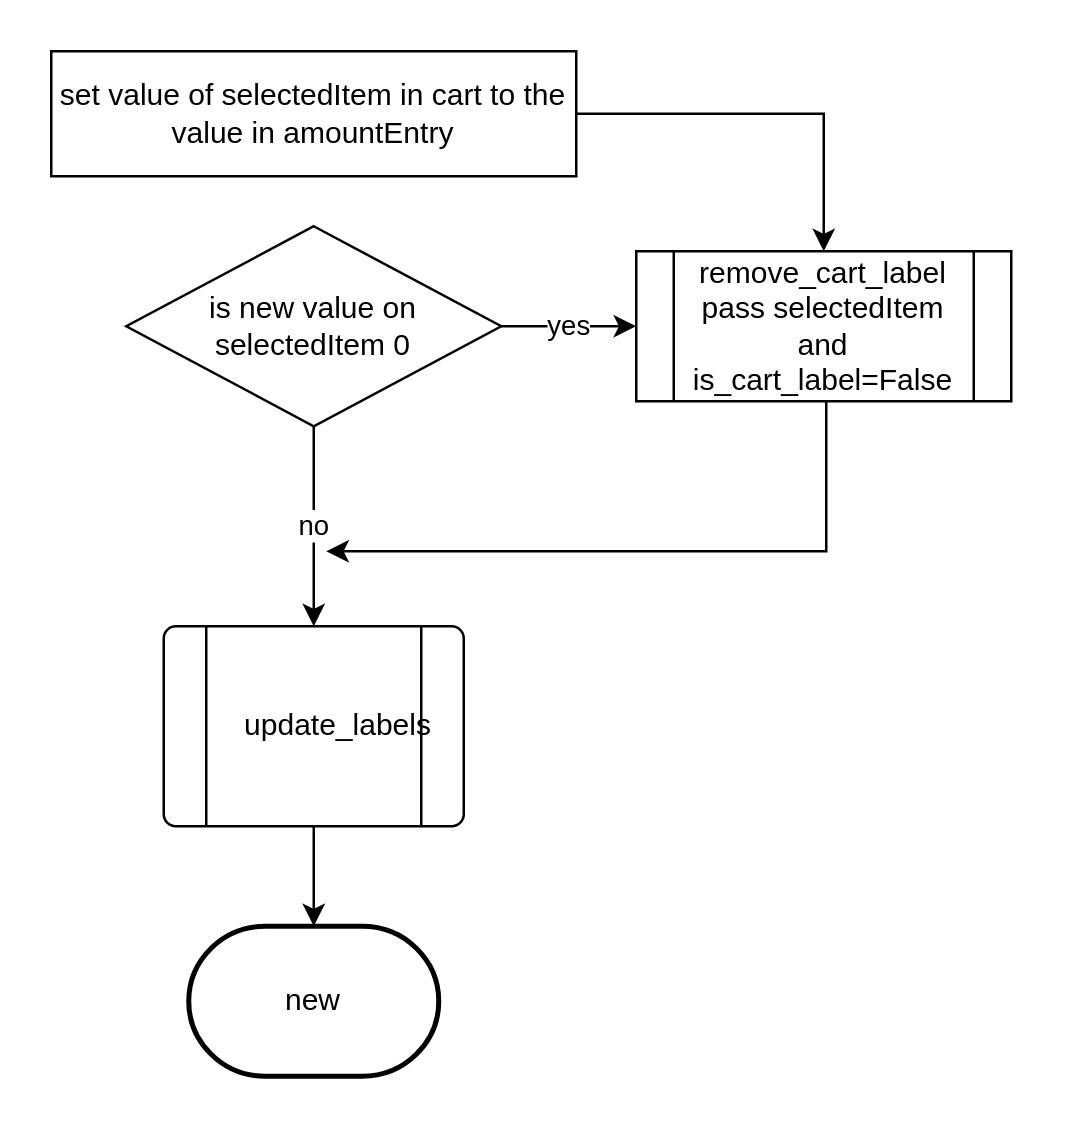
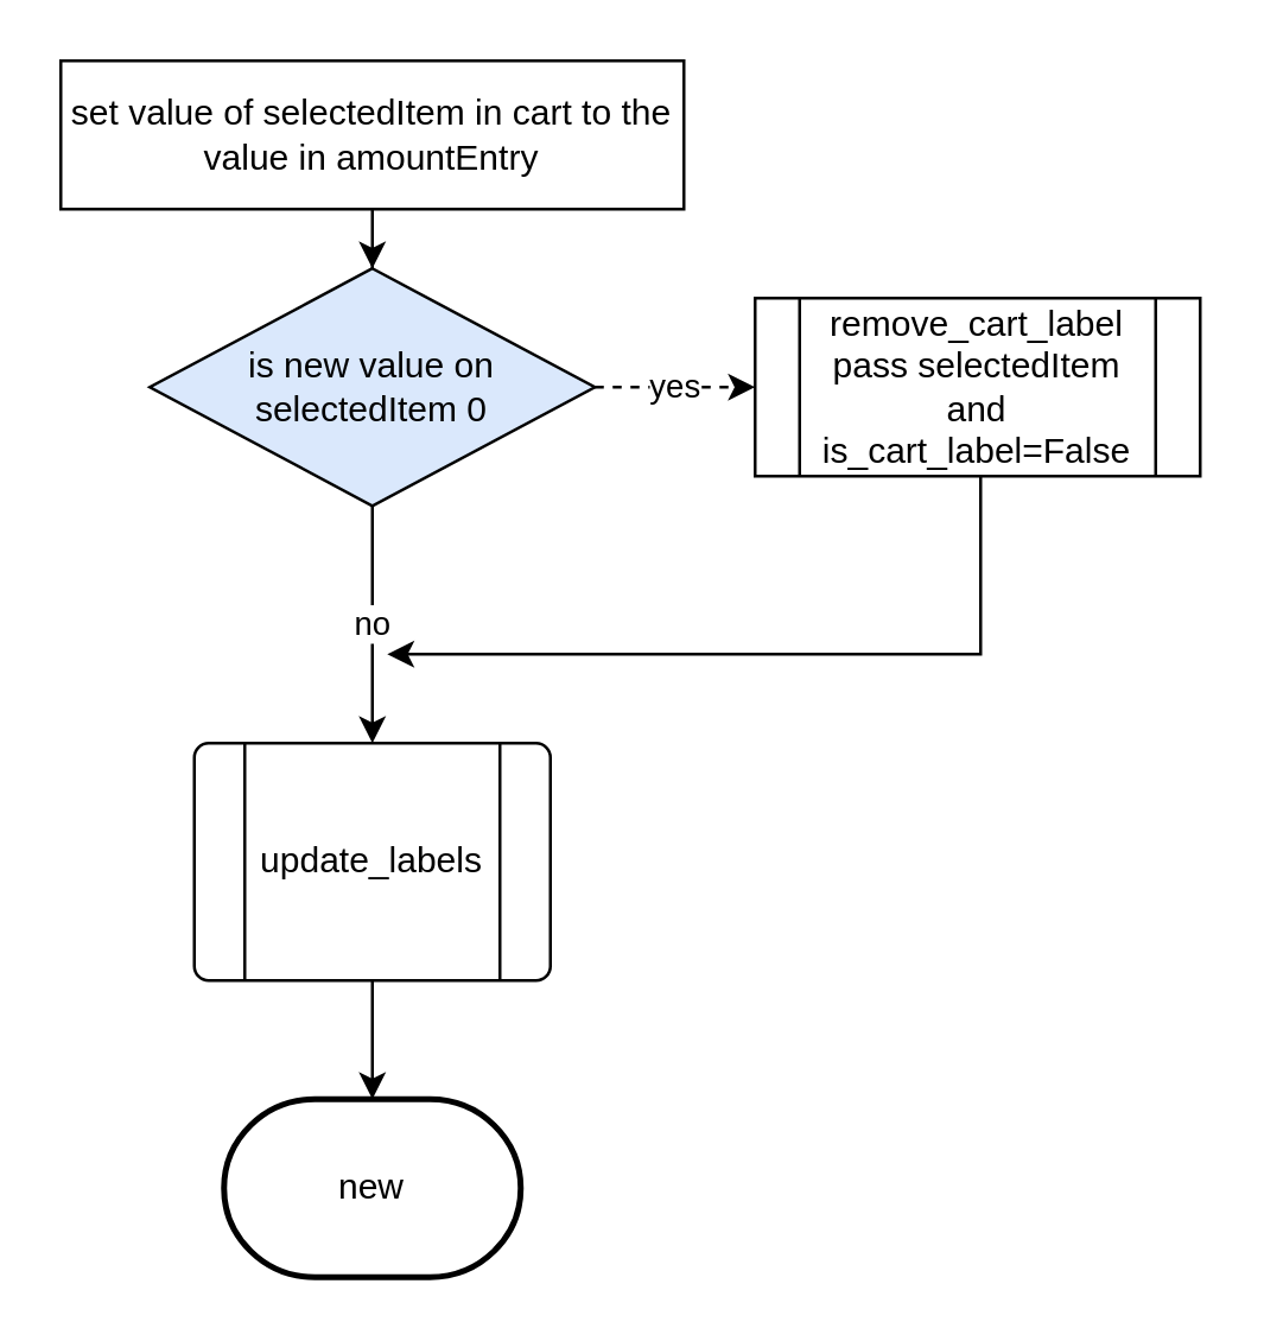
- <mxCell id="2" value="" style="edgeStyle=orthogonalEdgeStyle;rounded=0;orthogonalLoop=1;jettySize=auto;html=1;" edge="1" parent="1" source="3" target="12"><mxGeometry relative="1" as="geometry" /></mxCell>
+ <mxCell id="2" value="" style="edgeStyle=orthogonalEdgeStyle;rounded=0;orthogonalLoop=1;jettySize=auto;html=1;" edge="1" parent="1" source="3" target="10"><mxGeometry relative="1" as="geometry" /></mxCell>
- <mxCell id="10" value="is new value on selectedItem 0" style="rhombus;whiteSpace=wrap;html=1;" vertex="1" parent="1"><mxGeometry x="50" y="90" width="150" height="80" as="geometry" /></mxCell>
+ <mxCell id="10" value="is new value on selectedItem 0" style="rhombus;whiteSpace=wrap;html=1;fillColor=#dae8fc;" vertex="1" parent="1"><mxGeometry x="50" y="90" width="150" height="80" as="geometry" /></mxCell>
- <mxCell id="9" value="yes" style="edgeStyle=orthogonalEdgeStyle;rounded=0;orthogonalLoop=1;jettySize=auto;html=1;" edge="1" parent="1" source="10" target="12"><mxGeometry relative="1" as="geometry" /></mxCell>
+ <mxCell id="9" value="yes" style="edgeStyle=orthogonalEdgeStyle;rounded=0;orthogonalLoop=1;jettySize=auto;html=1;dashed=1;" edge="1" parent="1" source="10" target="12"><mxGeometry relative="1" as="geometry" /></mxCell>
- <mxCell id="6" value="update_labels" style="text;html=1;align=center;verticalAlign=middle;whiteSpace=wrap;rounded=0;" vertex="1" parent="1"><mxGeometry x="105" y="275" width="60" height="30" as="geometry" /></mxCell>
+ <mxCell id="6" value="update_labels" style="text;html=1;align=center;verticalAlign=middle;whiteSpace=wrap;rounded=0;" vertex="1" parent="1"><mxGeometry x="95" y="275" width="60" height="30" as="geometry" /></mxCell>
